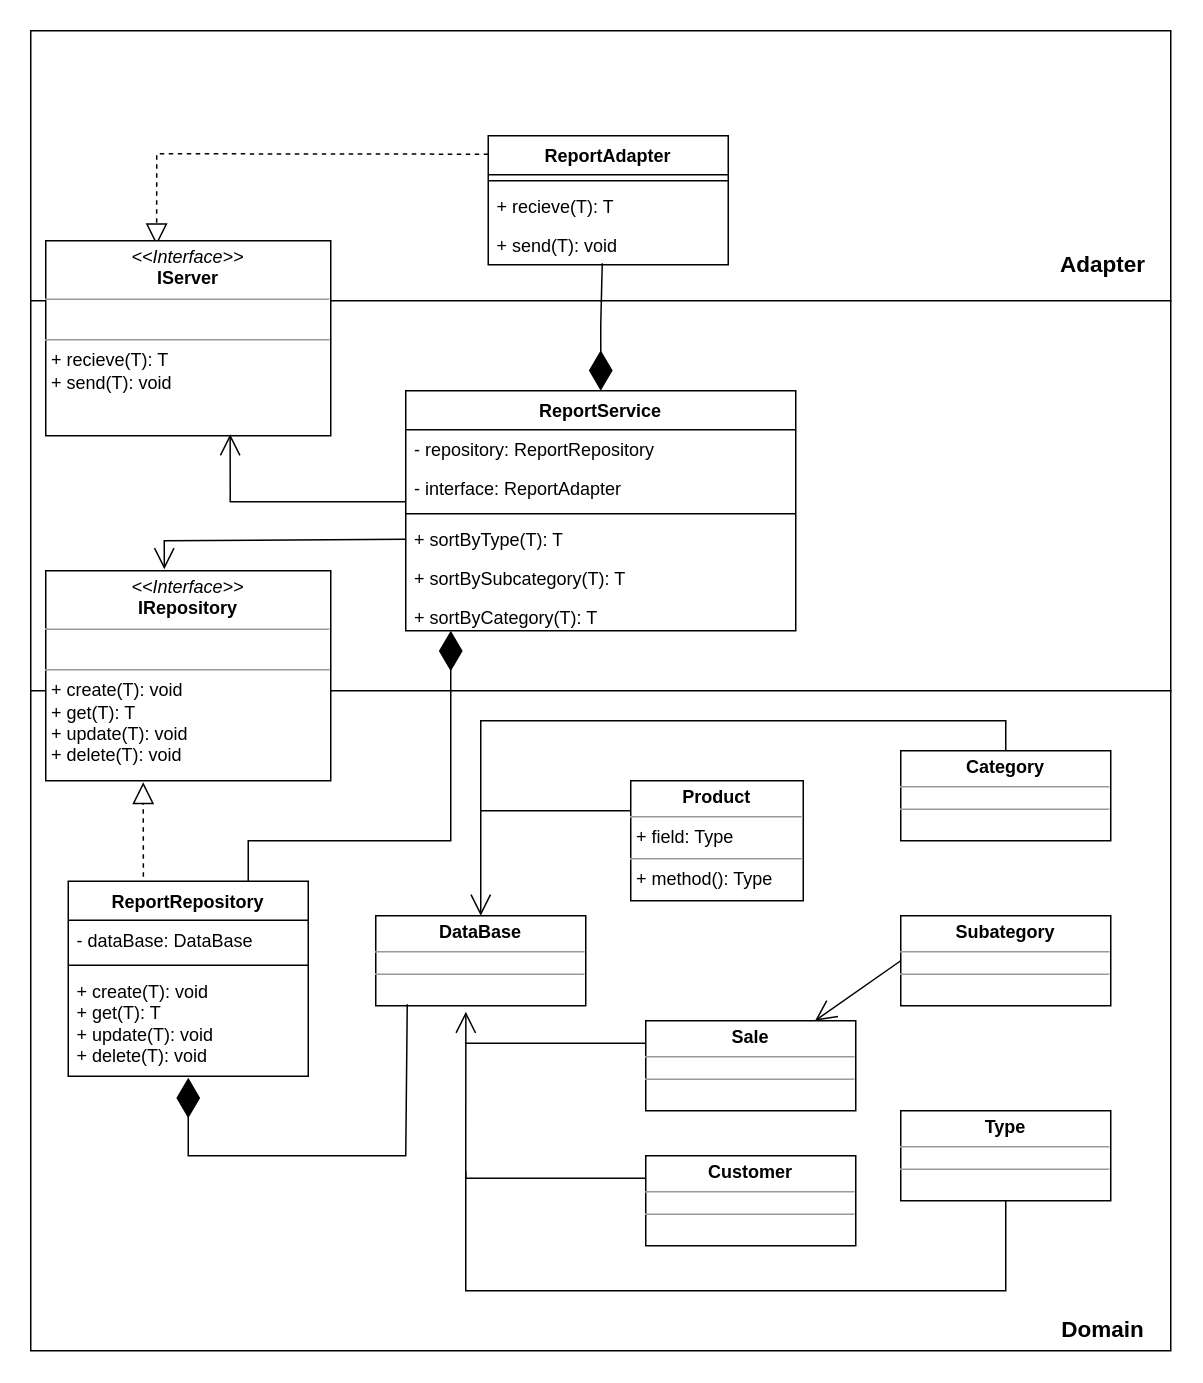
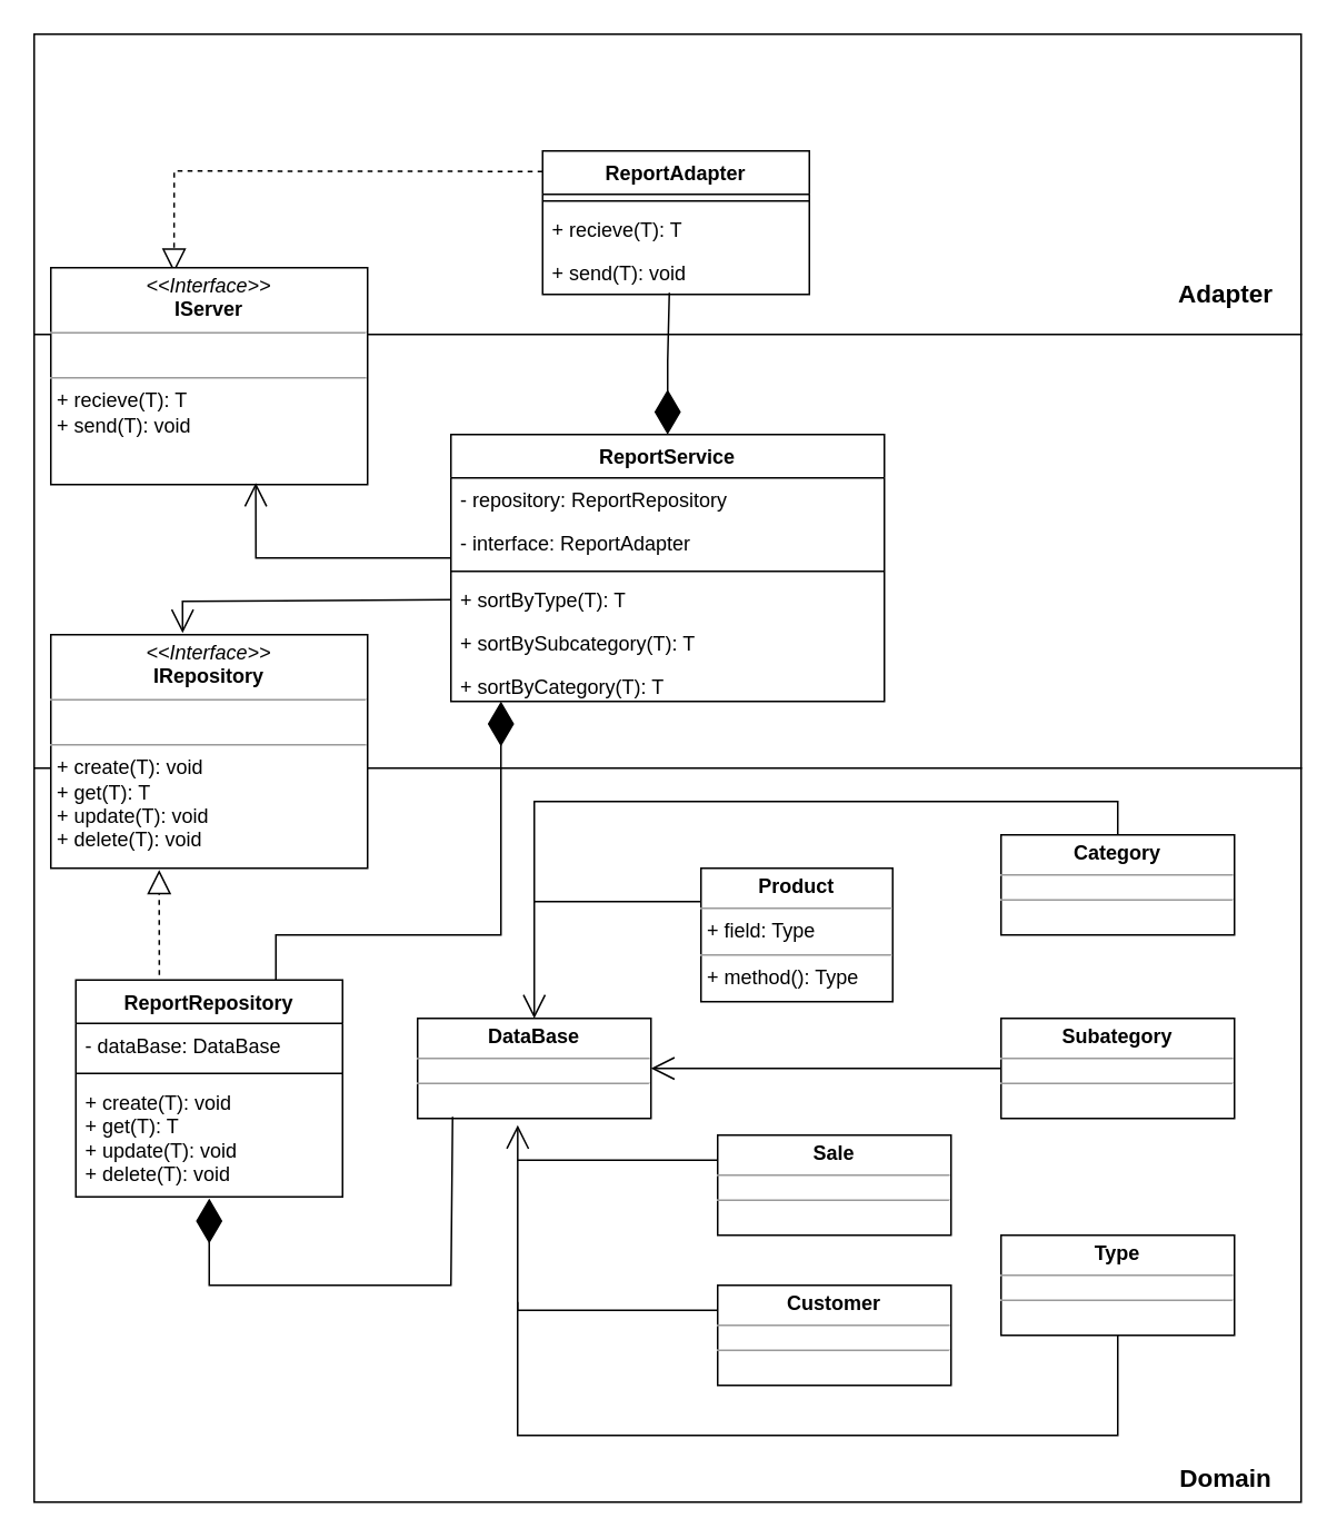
- <mxCell id="37" value="" style="endArrow=open;endFill=1;endSize=12;html=1;rounded=0;exitX=0;exitY=0.5;exitDx=0;exitDy=0;" edge="1" parent="1" source="31" target="34"><mxGeometry width="160" relative="1" as="geometry"><mxPoint x="550" y="642.5" as="sourcePoint" /><mxPoint x="390" y="640" as="targetPoint" /></mxGeometry></mxCell>
+ <mxCell id="37" value="" style="endArrow=open;endFill=1;endSize=12;html=1;rounded=0;entryX=1;entryY=0.5;entryDx=0;entryDy=0;exitX=0;exitY=0.5;exitDx=0;exitDy=0;" edge="1" parent="1" source="31" target="35"><mxGeometry width="160" relative="1" as="geometry"><mxPoint x="550" y="642.5" as="sourcePoint" /><mxPoint x="390" y="640" as="targetPoint" /></mxGeometry></mxCell>
